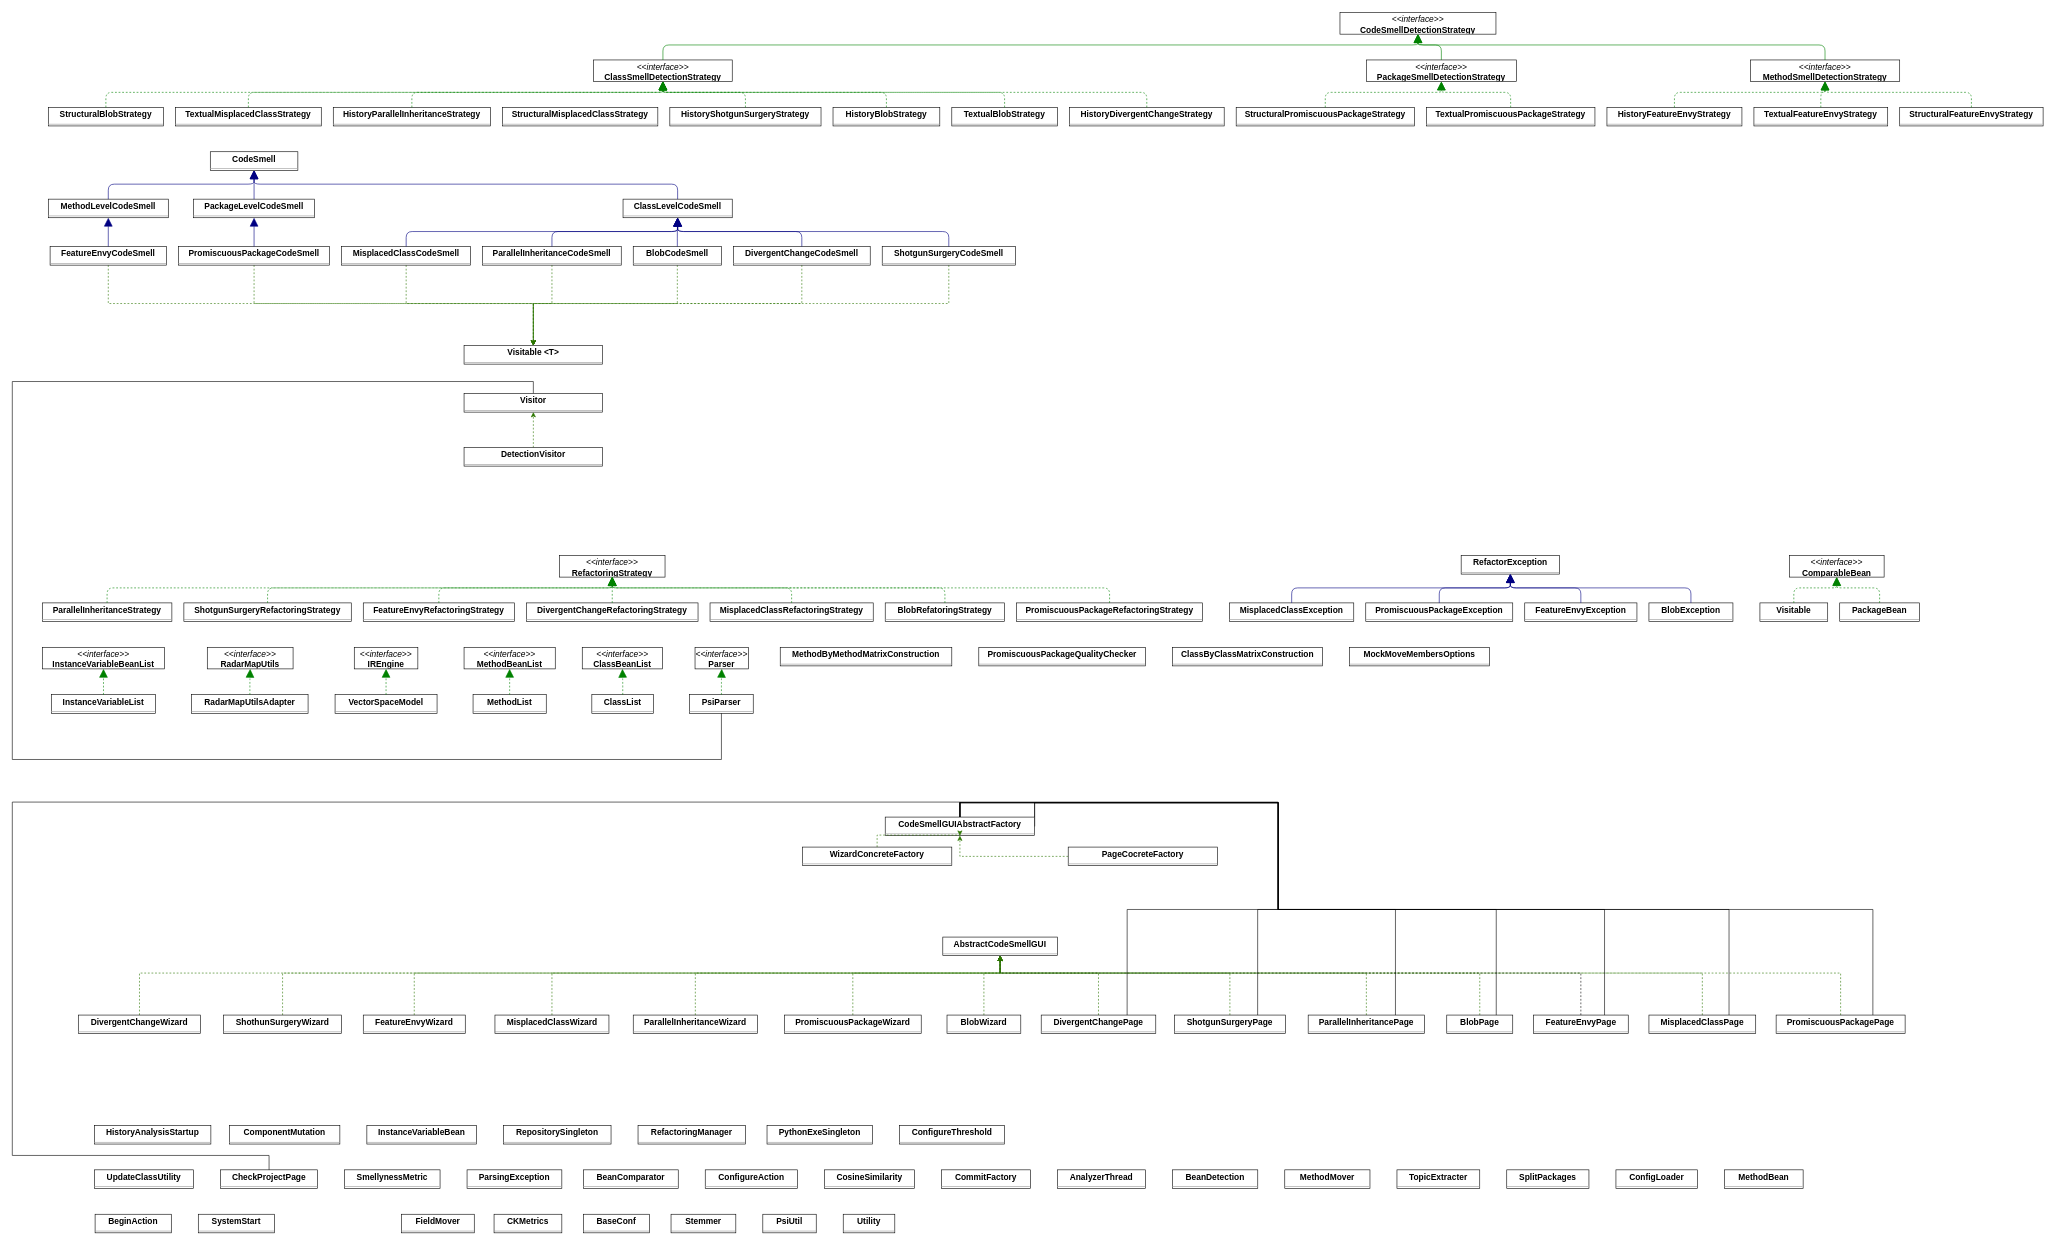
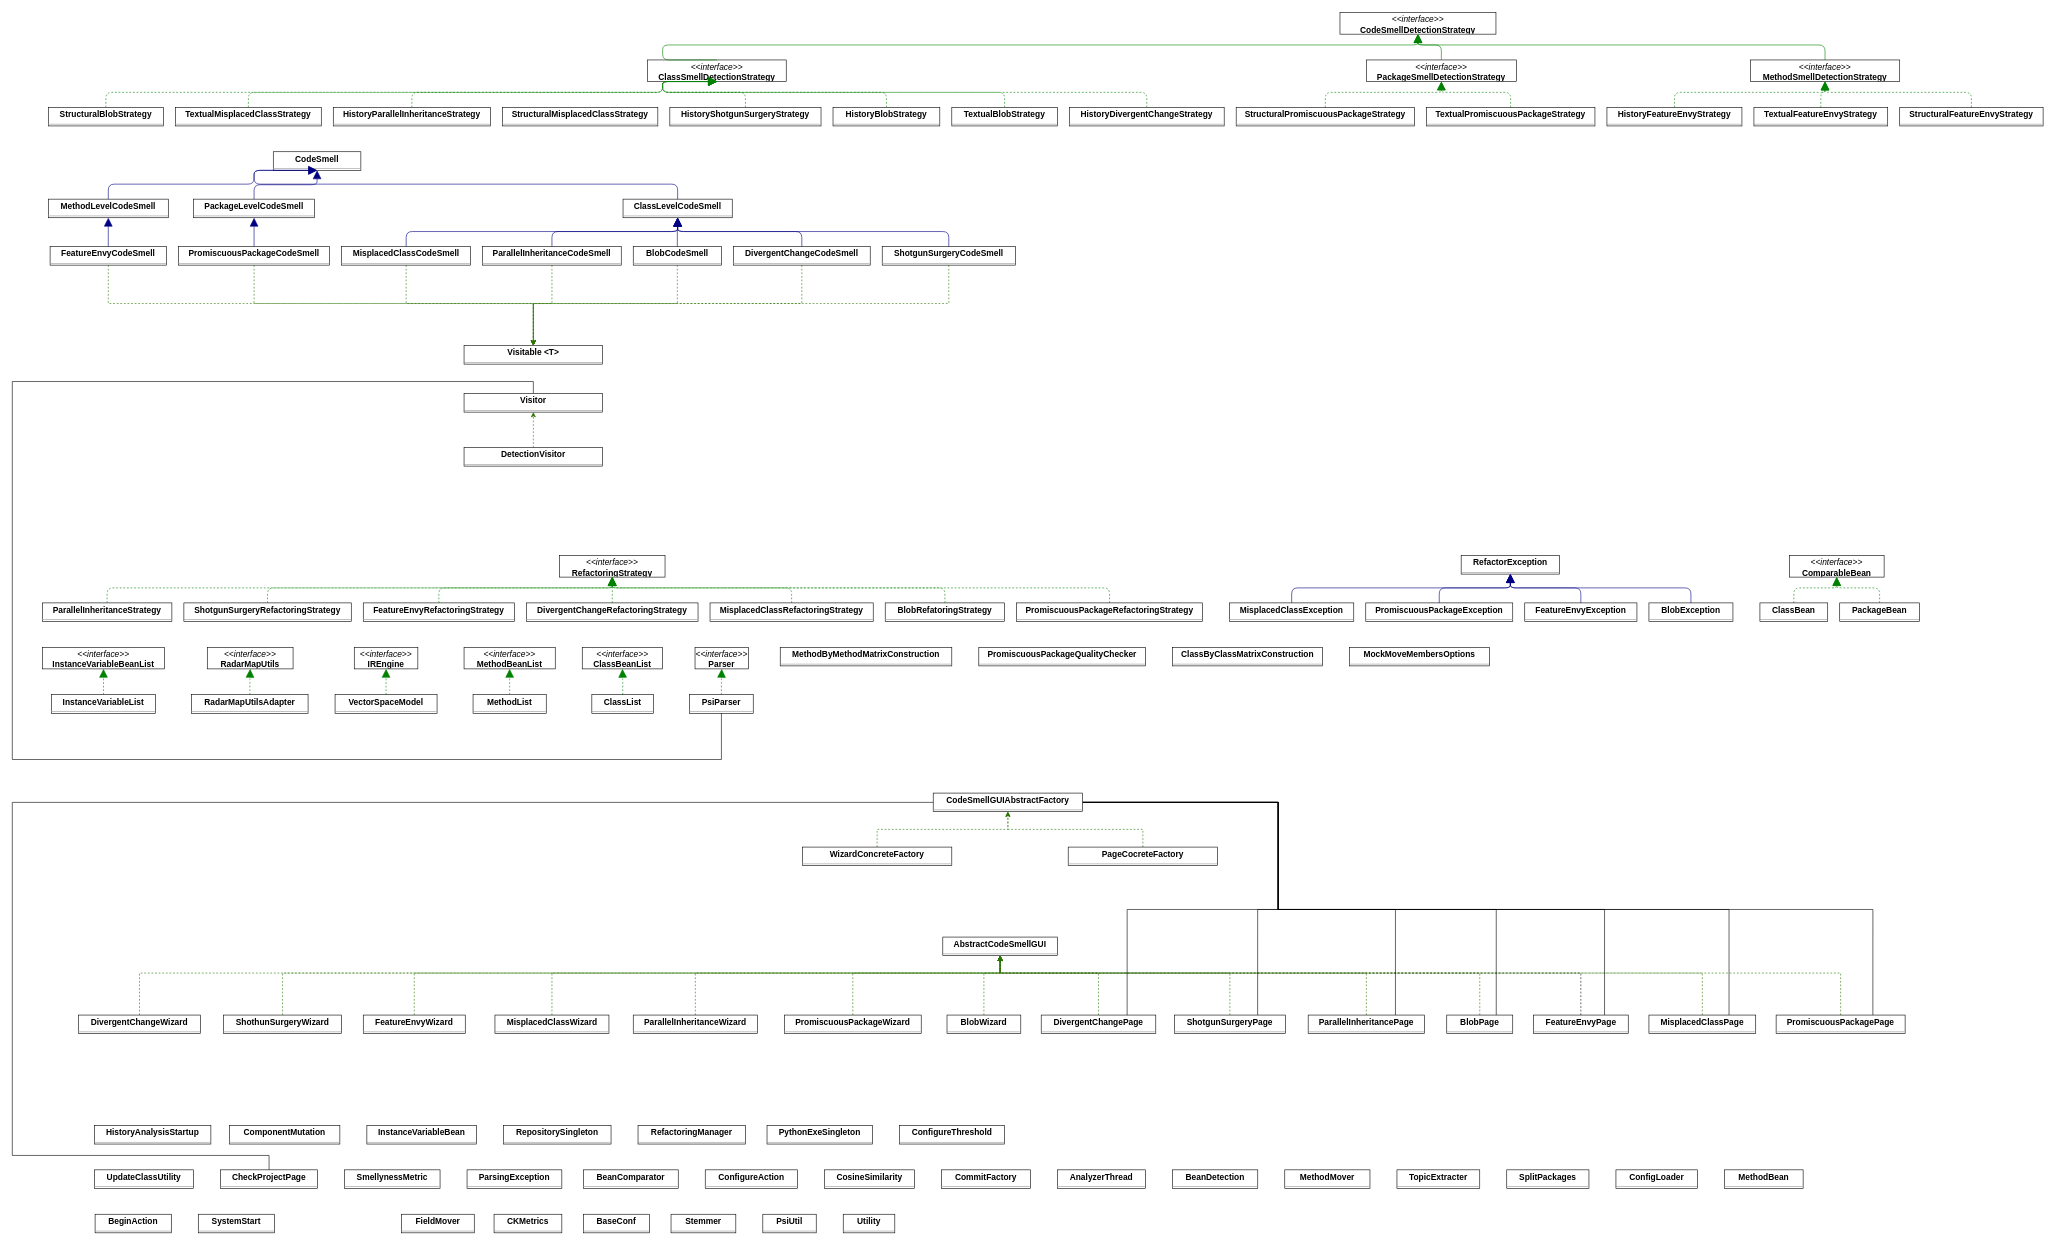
- <mxCell id="22" value="&lt;p style=&quot;margin:0px;margin-top:4px;text-align:center;&quot;&gt;&lt;i&gt;&amp;lt;&amp;lt;interface&amp;gt;&amp;gt;&lt;/i&gt;&lt;br/&gt;&lt;b&gt;ClassSmellDetectionStrategy&lt;/b&gt;&lt;/p&gt;&lt;hr size=&quot;1&quot;/&gt;" style="verticalAlign=top;align=left;overflow=fill;fontSize=14;fontFamily=Helvetica;html=1;rounded=0;shadow=0;comic=0;labelBackgroundColor=none;strokeWidth=1;" parent="1" vertex="1"><mxGeometry x="989" y="99" width="231" height="36" as="geometry" /></mxCell>
+ <mxCell id="22" value="&lt;p style=&quot;margin:0px;margin-top:4px;text-align:center;&quot;&gt;&lt;i&gt;&amp;lt;&amp;lt;interface&amp;gt;&amp;gt;&lt;/i&gt;&lt;br/&gt;&lt;b&gt;ClassSmellDetectionStrategy&lt;/b&gt;&lt;/p&gt;&lt;hr size=&quot;1&quot;/&gt;" style="verticalAlign=top;align=left;overflow=fill;fontSize=14;fontFamily=Helvetica;html=1;rounded=0;shadow=0;comic=0;labelBackgroundColor=none;strokeWidth=1;" parent="1" vertex="1"><mxGeometry x="1079" y="99" width="231" height="36" as="geometry" /></mxCell>
- <mxCell id="23" value="&lt;p style=&quot;margin:0px;margin-top:4px;text-align:center;&quot;&gt;&lt;b&gt;CodeSmell&lt;T&gt;&lt;/b&gt;&lt;/p&gt;&lt;hr size=&quot;1&quot;/&gt;" style="verticalAlign=top;align=left;overflow=fill;fontSize=14;fontFamily=Helvetica;html=1;rounded=0;shadow=0;comic=0;labelBackgroundColor=none;strokeWidth=1;" parent="1" vertex="1"><mxGeometry x="350" y="252" width="146" height="31" as="geometry" /></mxCell>
+ <mxCell id="23" value="&lt;p style=&quot;margin:0px;margin-top:4px;text-align:center;&quot;&gt;&lt;b&gt;CodeSmell&lt;T&gt;&lt;/b&gt;&lt;/p&gt;&lt;hr size=&quot;1&quot;/&gt;" style="verticalAlign=top;align=left;overflow=fill;fontSize=14;fontFamily=Helvetica;html=1;rounded=0;shadow=0;comic=0;labelBackgroundColor=none;strokeWidth=1;" parent="1" vertex="1"><mxGeometry x="455" y="252" width="146" height="31" as="geometry" /></mxCell>
- <mxCell id="17" value="&lt;p style=&quot;margin:0px;margin-top:4px;text-align:center;&quot;&gt;&lt;b&gt;Visitable&lt;/b&gt;&lt;/p&gt;&lt;hr size=&quot;1&quot;/&gt;" style="verticalAlign=top;align=left;overflow=fill;fontSize=14;fontFamily=Helvetica;html=1;rounded=0;shadow=0;comic=0;labelBackgroundColor=none;strokeWidth=1;" parent="1" vertex="1"><mxGeometry x="2933" y="1004" width="113" height="31" as="geometry" /></mxCell>
+ <mxCell id="17" value="&lt;p style=&quot;margin:0px;margin-top:4px;text-align:center;&quot;&gt;&lt;b&gt;ClassBean&lt;/b&gt;&lt;/p&gt;&lt;hr size=&quot;1&quot;/&gt;" style="verticalAlign=top;align=left;overflow=fill;fontSize=14;fontFamily=Helvetica;html=1;rounded=0;shadow=0;comic=0;labelBackgroundColor=none;strokeWidth=1;" parent="1" vertex="1"><mxGeometry x="2933" y="1004" width="113" height="31" as="geometry" /></mxCell>
- <mxCell id="185" value="&lt;p style=&quot;margin:0px;margin-top:4px;text-align:center;&quot;&gt;&lt;b&gt;CodeSmellGUIAbstractFactory&lt;/b&gt;&lt;/p&gt;&lt;hr size=&quot;1&quot;&gt;" style="verticalAlign=top;align=left;overflow=fill;fontSize=14;fontFamily=Helvetica;html=1;rounded=0;shadow=0;comic=0;labelBackgroundColor=none;strokeWidth=1;" parent="1" vertex="1"><mxGeometry x="1475" y="1361" width="249" height="31" as="geometry" /></mxCell>
+ <mxCell id="185" value="&lt;p style=&quot;margin:0px;margin-top:4px;text-align:center;&quot;&gt;&lt;b&gt;CodeSmellGUIAbstractFactory&lt;/b&gt;&lt;/p&gt;&lt;hr size=&quot;1&quot;&gt;" style="verticalAlign=top;align=left;overflow=fill;fontSize=14;fontFamily=Helvetica;html=1;rounded=0;shadow=0;comic=0;labelBackgroundColor=none;strokeWidth=1;" parent="1" vertex="1"><mxGeometry x="1555" y="1321" width="249" height="31" as="geometry" /></mxCell>
